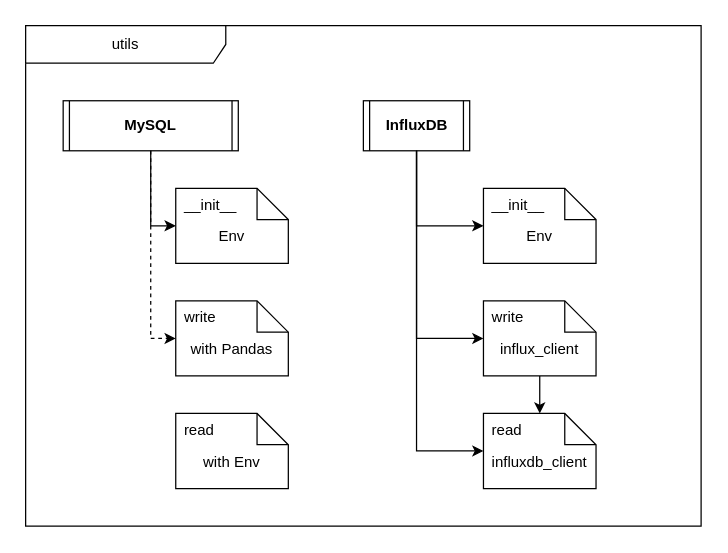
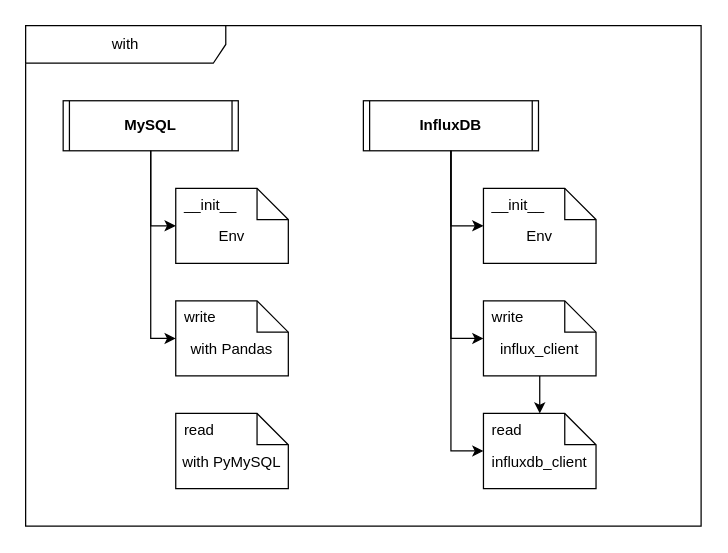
- <mxCell id="2" value="utils" style="shape=umlFrame;whiteSpace=wrap;html=1;pointerEvents=0;recursiveResize=0;container=1;collapsible=0;width=160;" vertex="1" parent="1"><mxGeometry x="20" y="20" width="540" height="400" as="geometry" /></mxCell>
+ <mxCell id="2" value="with" style="shape=umlFrame;whiteSpace=wrap;html=1;pointerEvents=0;recursiveResize=0;container=1;collapsible=0;width=160;" vertex="1" parent="1"><mxGeometry x="20" y="20" width="540" height="400" as="geometry" /></mxCell>
- <mxCell id="12" value="InfluxDB" style="shape=process2;fixedSize=1;size=5;fontStyle=1;html=1;whiteSpace=wrap;" vertex="1" parent="2"><mxGeometry x="270" y="60" width="85" height="40" as="geometry" /></mxCell>
+ <mxCell id="12" value="InfluxDB" style="shape=process2;fixedSize=1;size=5;fontStyle=1;html=1;whiteSpace=wrap;" vertex="1" parent="2"><mxGeometry x="270" y="60" width="140" height="40" as="geometry" /></mxCell>
- <mxCell id="11" style="edgeStyle=orthogonalEdgeStyle;rounded=0;orthogonalLoop=1;jettySize=auto;html=1;exitX=0.5;exitY=1;exitDx=0;exitDy=0;entryX=0;entryY=0.5;entryDx=0;entryDy=0;entryPerimeter=0;dashed=1;" edge="1" parent="2" source="3" target="6"><mxGeometry relative="1" as="geometry" /></mxCell>
+ <mxCell id="11" style="edgeStyle=orthogonalEdgeStyle;rounded=0;orthogonalLoop=1;jettySize=auto;html=1;exitX=0.5;exitY=1;exitDx=0;exitDy=0;entryX=0;entryY=0.5;entryDx=0;entryDy=0;entryPerimeter=0;" edge="1" parent="2" source="3" target="6"><mxGeometry relative="1" as="geometry" /></mxCell>
- <mxCell id="8" value="with Env" style="shape=note2;boundedLbl=1;whiteSpace=wrap;html=1;size=25;verticalAlign=top;align=center;" vertex="1" parent="2"><mxGeometry x="120" y="310" width="90" height="60" as="geometry" /></mxCell>
+ <mxCell id="8" value="with PyMySQL" style="shape=note2;boundedLbl=1;whiteSpace=wrap;html=1;size=25;verticalAlign=top;align=center;" vertex="1" parent="2"><mxGeometry x="120" y="310" width="90" height="60" as="geometry" /></mxCell>
